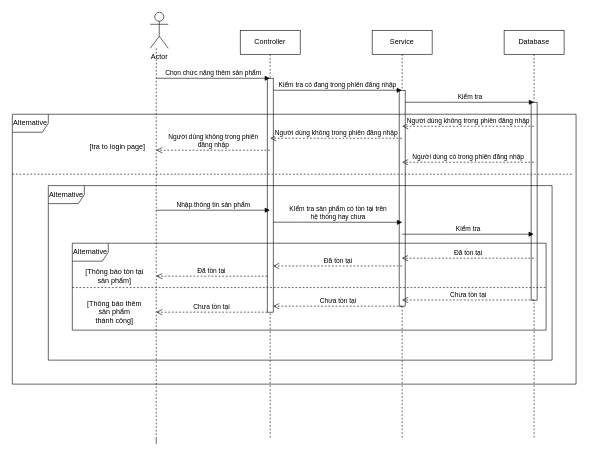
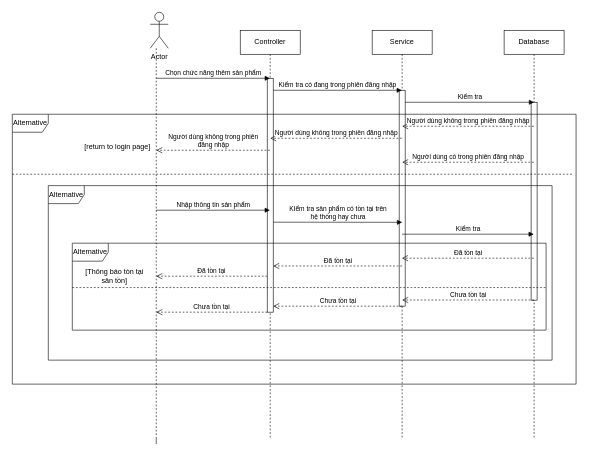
- <mxCell id="17" value="[tra to login page]" style="text;html=1;align=center;verticalAlign=middle;resizable=0;points=[];autosize=1;strokeColor=none;fillColor=none;" parent="1" vertex="1"><mxGeometry x="130" y="230" width="130" height="30" as="geometry" /></mxCell>
+ <mxCell id="17" value="[return to login page]" style="text;html=1;align=center;verticalAlign=middle;resizable=0;points=[];autosize=1;strokeColor=none;fillColor=none;" parent="1" vertex="1"><mxGeometry x="130" y="230" width="130" height="30" as="geometry" /></mxCell>
- <mxCell id="28" value="[Thông báo tòn tại&lt;div&gt;sản phẩm]&lt;/div&gt;" style="text;html=1;align=center;verticalAlign=middle;resizable=0;points=[];autosize=1;strokeColor=none;fillColor=none;" parent="1" vertex="1"><mxGeometry x="130" y="440" width="120" height="40" as="geometry" /></mxCell>
+ <mxCell id="28" value="[Thông báo tòn tại&lt;div&gt;sản tồn]&lt;/div&gt;" style="text;html=1;align=center;verticalAlign=middle;resizable=0;points=[];autosize=1;strokeColor=none;fillColor=none;" parent="1" vertex="1"><mxGeometry x="130" y="440" width="120" height="40" as="geometry" /></mxCell>
- <mxCell id="33" value="[Thông báo thêm&lt;div&gt;sản phẩm&lt;/div&gt;&lt;div&gt;thành công]&lt;/div&gt;" style="text;html=1;align=center;verticalAlign=middle;resizable=0;points=[];autosize=1;strokeColor=none;fillColor=none;" parent="1" vertex="1"><mxGeometry x="135" y="490" width="110" height="60" as="geometry" /></mxCell>
